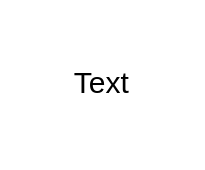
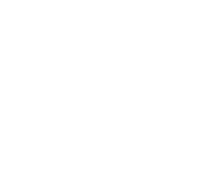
- <mxCell id="2" value="Text" style="text;html=1;align=center;verticalAlign=middle;resizable=0;points=[];autosize=1;strokeColor=none;fillColor=none;" vertex="1" parent="1"><mxGeometry x="20.5" y="20" width="39" height="26" as="geometry" /></mxCell>
